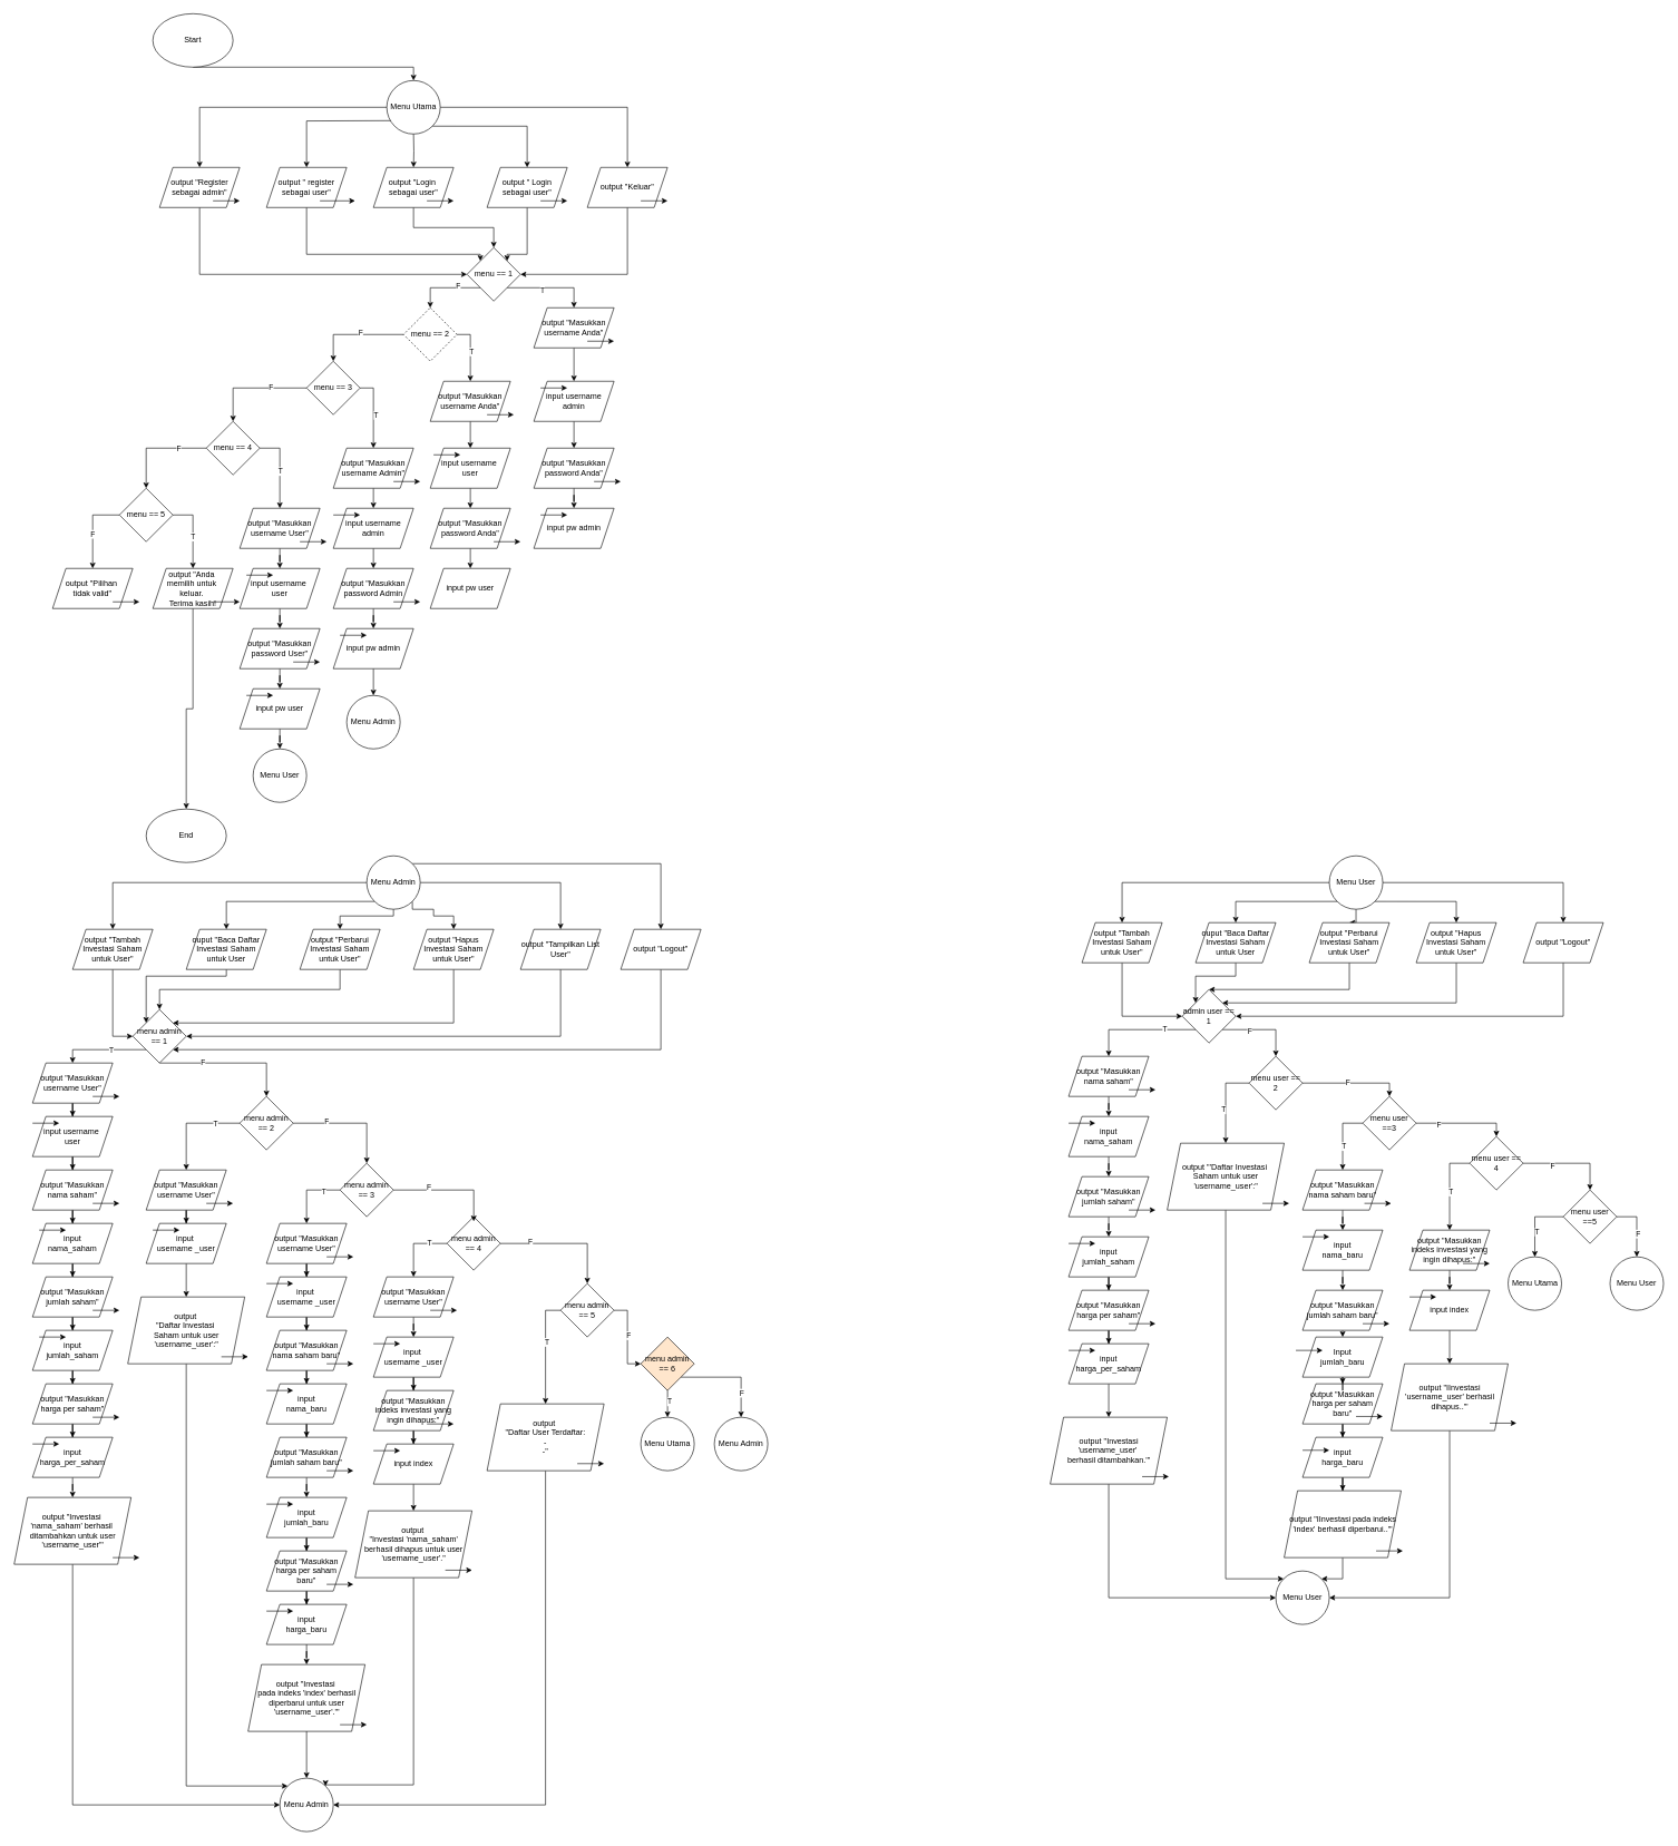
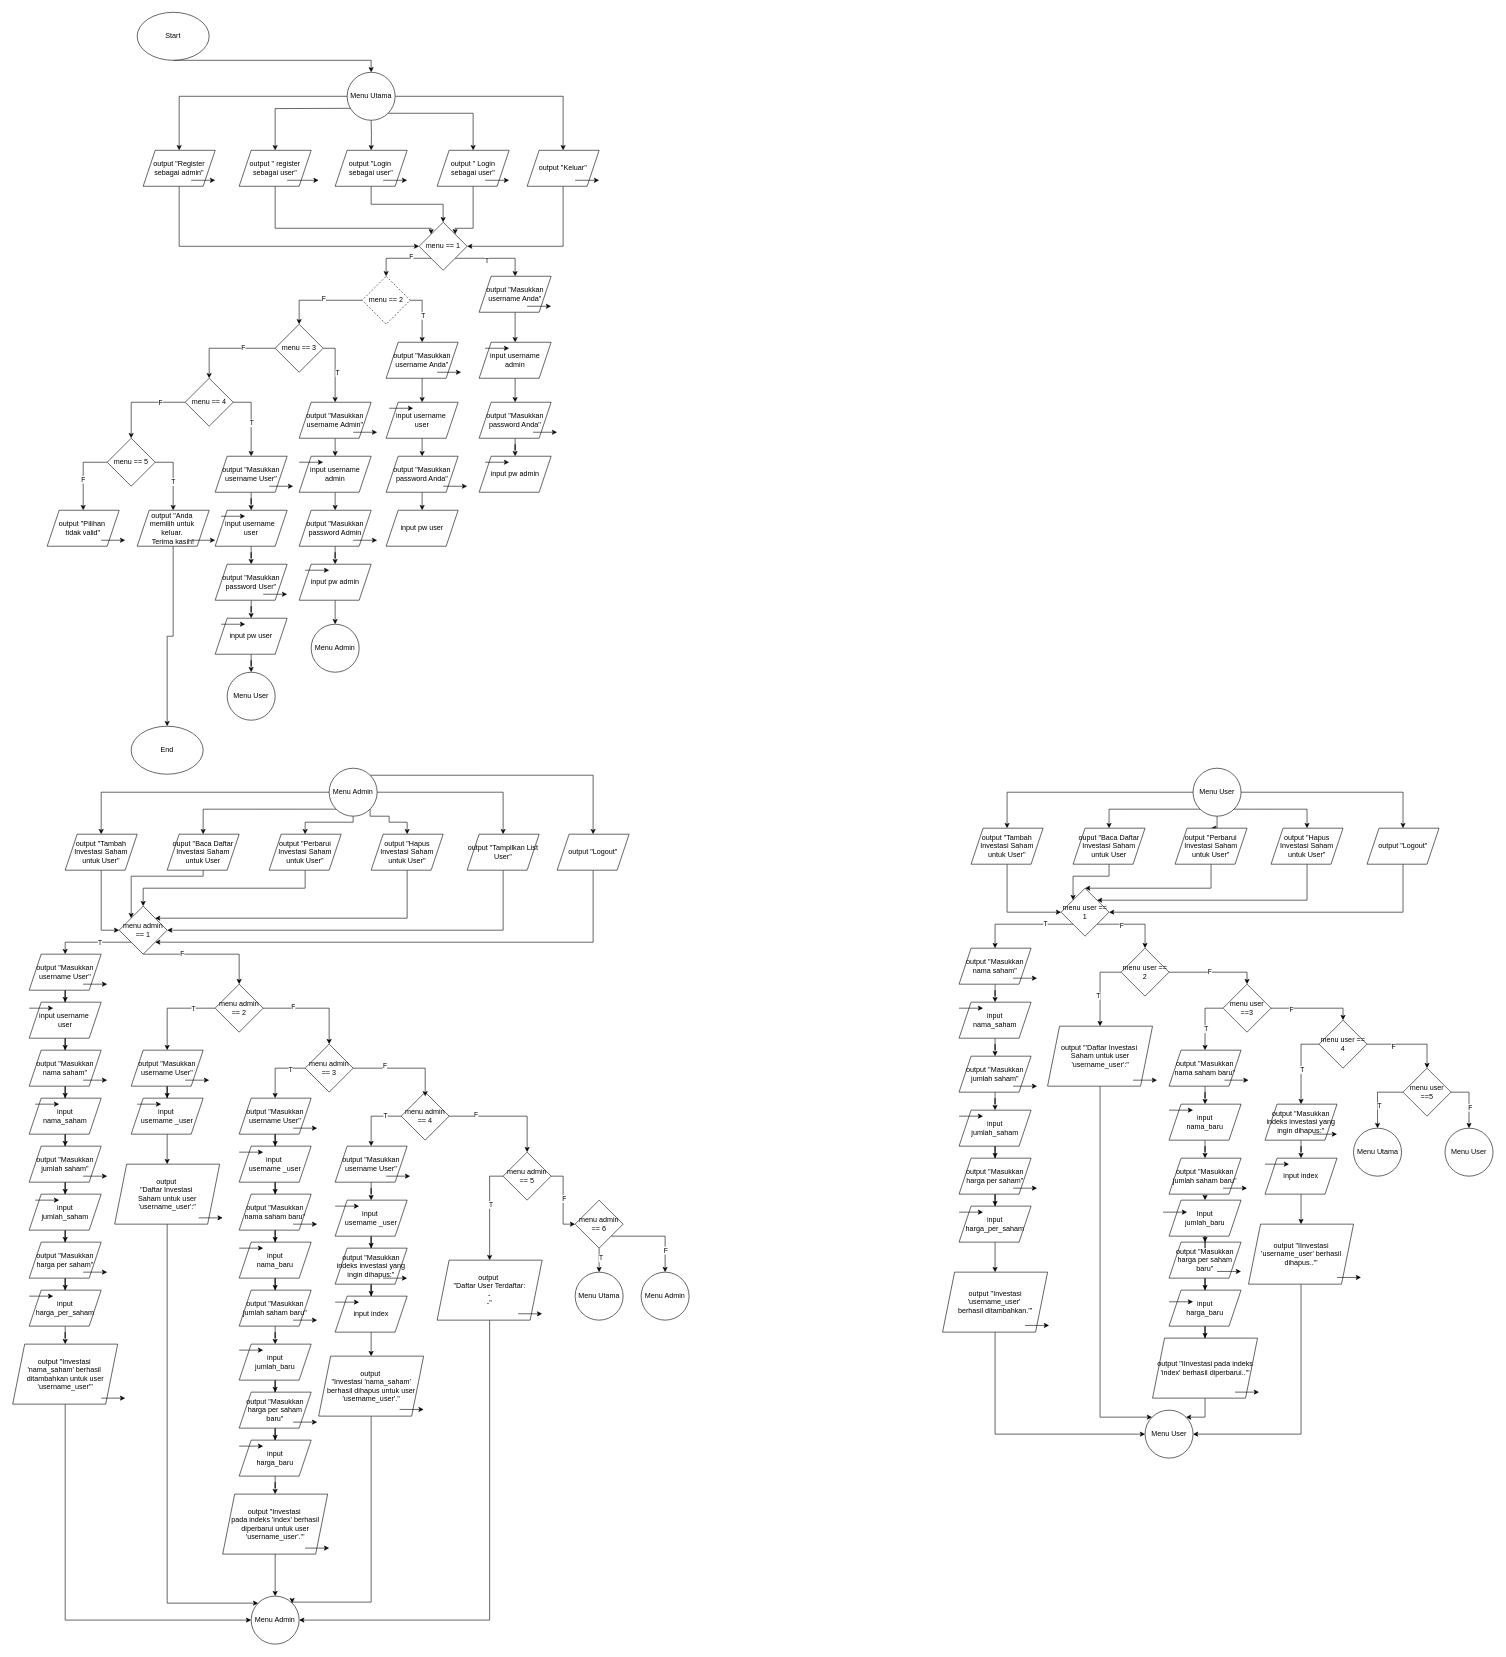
- <mxCell id="202" value="admin user == 1" style="rhombus;whiteSpace=wrap;html=1;" parent="1" vertex="1"><mxGeometry x="1768" y="1480" width="80" height="80" as="geometry" /></mxCell>
+ <mxCell id="202" value="menu user == 1" style="rhombus;whiteSpace=wrap;html=1;" parent="1" vertex="1"><mxGeometry x="1768" y="1480" width="80" height="80" as="geometry" /></mxCell>
- <mxCell id="175" value="menu admin == 6" style="rhombus;whiteSpace=wrap;html=1;fillColor=#ffe6cc;" parent="1" vertex="1"><mxGeometry x="958" y="2000" width="80" height="80" as="geometry" /></mxCell>
+ <mxCell id="175" value="menu admin == 6" style="rhombus;whiteSpace=wrap;html=1;" parent="1" vertex="1"><mxGeometry x="958" y="2000" width="80" height="80" as="geometry" /></mxCell>
